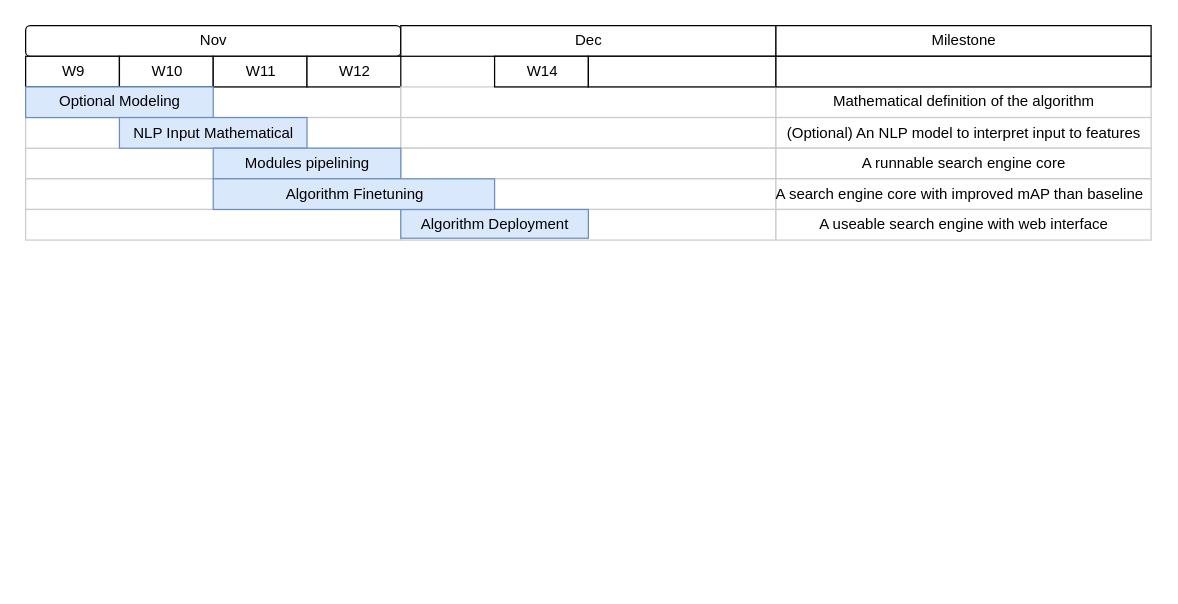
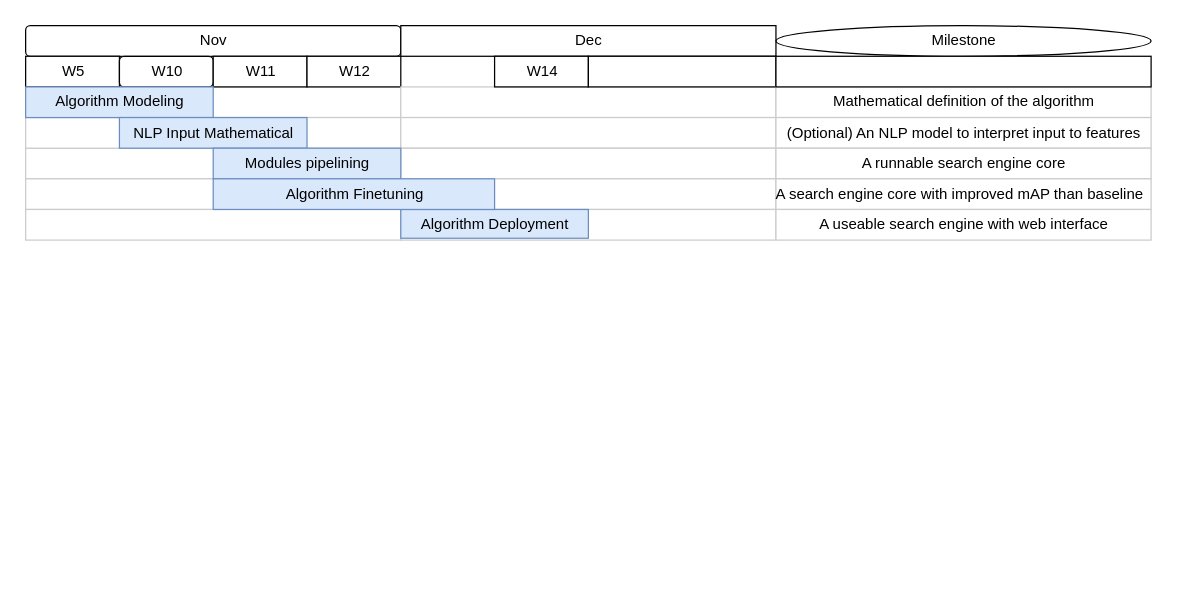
- <mxCell id="26" value="Milestone" style="strokeWidth=1;fontStyle=0;html=1;" vertex="1" parent="1"><mxGeometry x="620" y="20" width="300" height="24.5" as="geometry" /></mxCell>
+ <mxCell id="26" value="Milestone" style="ellipse;strokeWidth=1;fontStyle=0;html=1;" vertex="1" parent="1"><mxGeometry x="620" y="20" width="300" height="24.5" as="geometry" /></mxCell>
- <mxCell id="8" value="W9" style="strokeWidth=1;fontStyle=0;html=1;" parent="1" vertex="1"><mxGeometry x="20" y="44.5" width="75.0" height="24.5" as="geometry" /></mxCell>
+ <mxCell id="8" value="W5" style="strokeWidth=1;fontStyle=0;html=1;" parent="1" vertex="1"><mxGeometry x="20" y="44.5" width="75.0" height="24.5" as="geometry" /></mxCell>
- <mxCell id="9" value="W10" style="strokeWidth=1;fontStyle=0;html=1;" parent="1" vertex="1"><mxGeometry x="95" y="44.5" width="75.0" height="24.5" as="geometry" /></mxCell>
+ <mxCell id="9" value="W10" style="strokeWidth=1;fontStyle=0;html=1;rounded=1;" parent="1" vertex="1"><mxGeometry x="95" y="44.5" width="75.0" height="24.5" as="geometry" /></mxCell>
- <mxCell id="22" value="&lt;span style=&quot;&quot;&gt;Optional Modeling&lt;/span&gt;" style="align=center;strokeColor=#6c8ebf;html=1;fillColor=#dae8fc;" vertex="1" parent="1"><mxGeometry x="20" y="69" width="150" height="24.5" as="geometry" /></mxCell>
+ <mxCell id="22" value="&lt;span style=&quot;&quot;&gt;Algorithm Modeling&lt;/span&gt;" style="align=center;strokeColor=#6c8ebf;html=1;fillColor=#dae8fc;" vertex="1" parent="1"><mxGeometry x="20" y="69" width="150" height="24.5" as="geometry" /></mxCell>
